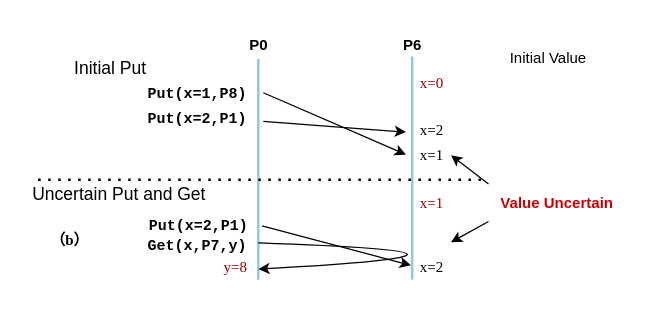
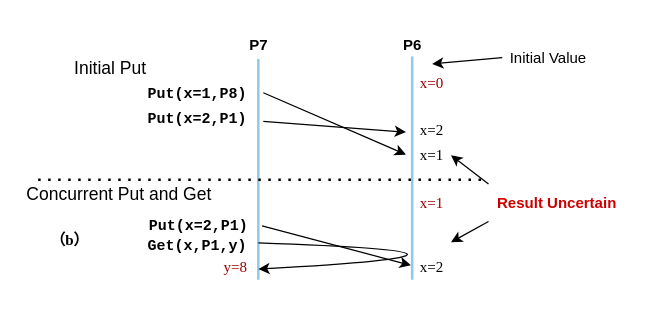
- <mxCell id="4" value="&lt;font&gt;&lt;b style=&quot;&quot;&gt;P0&lt;/b&gt;&lt;/font&gt;" style="text;html=1;align=center;verticalAlign=middle;whiteSpace=wrap;rounded=0;fontFamily=Helvetica;" parent="1" vertex="1"><mxGeometry x="170" y="20.5" width="73" height="30" as="geometry" /></mxCell>
+ <mxCell id="4" value="&lt;font&gt;&lt;b style=&quot;&quot;&gt;P7&lt;/b&gt;&lt;/font&gt;" style="text;html=1;align=center;verticalAlign=middle;whiteSpace=wrap;rounded=0;fontFamily=Helvetica;" parent="1" vertex="1"><mxGeometry x="170" y="20.5" width="73" height="30" as="geometry" /></mxCell>
+ <mxCell id="25" value="" style="endArrow=classic;html=1;rounded=0;exitX=0;exitY=0.5;exitDx=0;exitDy=0;entryX=0.5;entryY=0;entryDx=0;entryDy=0;" parent="1" source="24" target="5" edge="1"><mxGeometry width="50" height="50" relative="1" as="geometry"><mxPoint x="480" y="103" as="sourcePoint" /><mxPoint x="530" y="53" as="targetPoint" /></mxGeometry></mxCell>
- <mxCell id="23" value="&lt;font style=&quot;font-size: 14px;&quot;&gt;Uncertain Put and Get&lt;/font&gt;" style="text;html=1;strokeColor=none;fillColor=none;align=center;verticalAlign=middle;whiteSpace=wrap;rounded=0;" parent="1" vertex="1"><mxGeometry x="20" y="139.5" width="150" height="30" as="geometry" /></mxCell>
+ <mxCell id="23" value="&lt;font style=&quot;font-size: 14px;&quot;&gt;Concurrent Put and Get&lt;/font&gt;" style="text;html=1;strokeColor=none;fillColor=none;align=center;verticalAlign=middle;whiteSpace=wrap;rounded=0;" parent="1" vertex="1"><mxGeometry x="20" y="139.5" width="150" height="30" as="geometry" /></mxCell>
- <mxCell id="21" value="&lt;font color=&quot;#cc0000&quot;&gt;&lt;b&gt;Value Uncertain&lt;/b&gt;&lt;/font&gt;" style="text;html=1;strokeColor=none;fillColor=none;align=center;verticalAlign=middle;whiteSpace=wrap;rounded=0;" parent="1" vertex="1"><mxGeometry x="390" y="146.5" width="110" height="30" as="geometry" /></mxCell>
+ <mxCell id="21" value="&lt;font color=&quot;#cc0000&quot;&gt;&lt;b&gt;Result Uncertain&lt;/b&gt;&lt;/font&gt;" style="text;html=1;strokeColor=none;fillColor=none;align=center;verticalAlign=middle;whiteSpace=wrap;rounded=0;" parent="1" vertex="1"><mxGeometry x="390" y="146.5" width="110" height="30" as="geometry" /></mxCell>
- <mxCell id="17" value="&lt;b style=&quot;&quot;&gt;&lt;font face=&quot;Courier New&quot;&gt;Get(x,&lt;/font&gt;&lt;/b&gt;&lt;b style=&quot;border-color: var(--border-color);&quot;&gt;&lt;font style=&quot;border-color: var(--border-color);&quot; face=&quot;Courier New&quot;&gt;P7,y&lt;/font&gt;&lt;/b&gt;&lt;b style=&quot;&quot;&gt;&lt;font face=&quot;Courier New&quot;&gt;)&lt;/font&gt;&lt;/b&gt;" style="text;html=1;align=center;verticalAlign=middle;whiteSpace=wrap;rounded=0;" parent="1" vertex="1"><mxGeometry x="117" y="180.5" width="81" height="30" as="geometry" /></mxCell>
+ <mxCell id="17" value="&lt;b style=&quot;&quot;&gt;&lt;font face=&quot;Courier New&quot;&gt;Get(x,&lt;/font&gt;&lt;/b&gt;&lt;b style=&quot;border-color: var(--border-color);&quot;&gt;&lt;font style=&quot;border-color: var(--border-color);&quot; face=&quot;Courier New&quot;&gt;P1,y&lt;/font&gt;&lt;/b&gt;&lt;b style=&quot;&quot;&gt;&lt;font face=&quot;Courier New&quot;&gt;)&lt;/font&gt;&lt;/b&gt;" style="text;html=1;align=center;verticalAlign=middle;whiteSpace=wrap;rounded=0;" parent="1" vertex="1"><mxGeometry x="117" y="180.5" width="81" height="30" as="geometry" /></mxCell>
